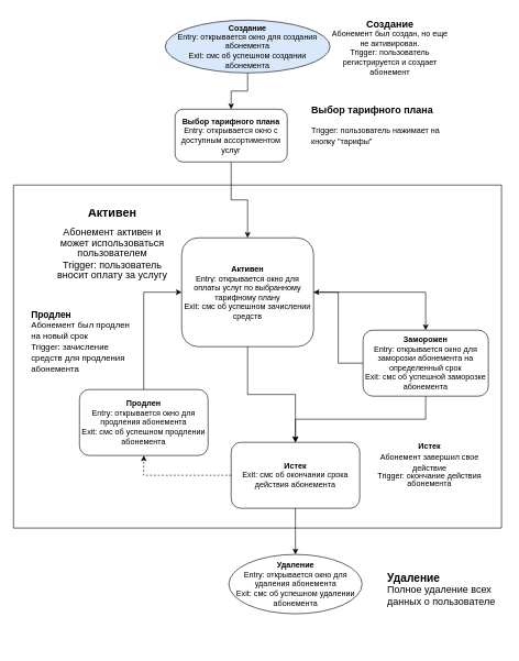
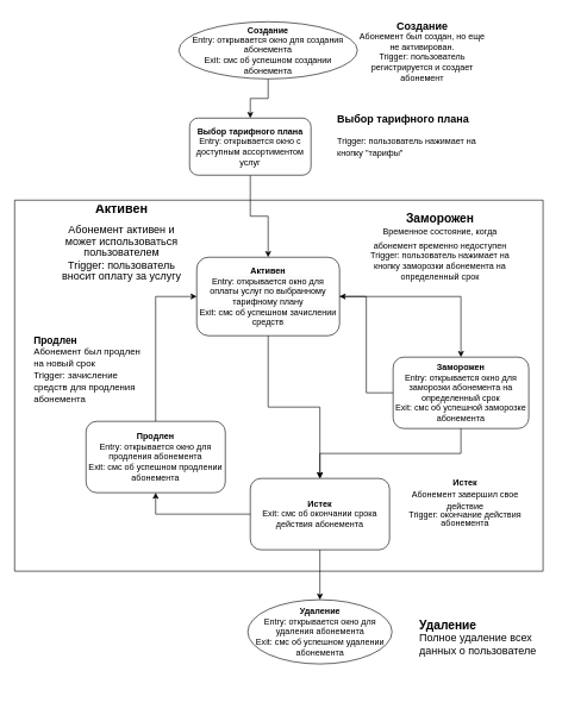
- <mxCell id="3" value="&lt;b&gt;Создание&lt;/b&gt;&lt;br&gt;Entry: открывается окно для создания абонемента&lt;br&gt;Exit: смс об успешном создании абонемента" style="ellipse;whiteSpace=wrap;html=1;fillColor=#dae8fc;" vertex="1" parent="1"><mxGeometry x="250" y="30" width="250" height="80" as="geometry" /></mxCell>
+ <mxCell id="3" value="&lt;b&gt;Создание&lt;/b&gt;&lt;br&gt;Entry: открывается окно для создания абонемента&lt;br&gt;Exit: смс об успешном создании абонемента" style="ellipse;whiteSpace=wrap;html=1;" vertex="1" parent="1"><mxGeometry x="250" y="30" width="250" height="80" as="geometry" /></mxCell>
+ <mxCell id="10" value="&lt;h1 style=&quot;margin-top: 0px; line-height: 60%;&quot;&gt;&lt;div style=&quot;text-align: center;&quot;&gt;&lt;span style=&quot;font-size: 17px; background-color: initial;&quot;&gt;Заморожен&lt;/span&gt;&lt;/div&gt;&lt;span style=&quot;background-color: initial;&quot;&gt;&lt;div style=&quot;text-align: center;&quot;&gt;&lt;span style=&quot;font-size: 12px; font-weight: 400; background-color: initial;&quot;&gt;Временное состояние, когда абонемент временно недоступен&lt;/span&gt;&lt;/div&gt;&lt;span style=&quot;font-size: 12px; font-weight: 400;&quot;&gt;&lt;div style=&quot;text-align: center;&quot;&gt;&lt;span style=&quot;background-color: initial;&quot;&gt;Trigger:&amp;nbsp;&lt;/span&gt;&lt;span style=&quot;background-color: initial;&quot;&gt;пользователь нажимает на кнопку заморозки абонемента на определенный срок&lt;/span&gt;&lt;/div&gt;&lt;/span&gt;&lt;/span&gt;&lt;/h1&gt;" style="text;html=1;whiteSpace=wrap;overflow=hidden;rounded=0;" vertex="1" parent="8"><mxGeometry x="490" y="10" width="210" height="120" as="geometry" /></mxCell>
- <mxCell id="9" value="&lt;h1 style=&quot;margin-top: 0px; line-height: 30%;&quot;&gt;&lt;font style=&quot;font-size: 18px;&quot;&gt;Активен&lt;/font&gt;&lt;/h1&gt;&lt;p style=&quot;line-height: 110%; font-size: 15px;&quot;&gt;Абонемент активен и может использоваться пользователем&lt;br&gt;Trigger: пользователь вносит оплату за услугу&lt;/p&gt;" style="text;html=1;whiteSpace=wrap;overflow=hidden;rounded=0;align=center;" vertex="1" parent="8"><mxGeometry x="60" y="30" width="180" height="120" as="geometry" /></mxCell>
+ <mxCell id="9" value="&lt;h1 style=&quot;margin-top: 0px; line-height: 30%;&quot;&gt;&lt;font style=&quot;font-size: 18px;&quot;&gt;Активен&lt;/font&gt;&lt;/h1&gt;&lt;p style=&quot;line-height: 110%; font-size: 15px;&quot;&gt;Абонемент активен и может использоваться пользователем&lt;br&gt;Trigger: пользователь вносит оплату за услугу&lt;/p&gt;" style="text;html=1;whiteSpace=wrap;overflow=hidden;rounded=0;align=center;" vertex="1" parent="8"><mxGeometry x="60" width="180" height="120" as="geometry" /></mxCell>
- <mxCell id="12" value="&lt;br&gt;&lt;span style=&quot;color: rgb(0, 0, 0); font-family: Helvetica; font-size: 12px; font-style: normal; font-variant-ligatures: normal; font-variant-caps: normal; letter-spacing: normal; orphans: 2; text-align: center; text-indent: 0px; text-transform: none; widows: 2; word-spacing: 0px; -webkit-text-stroke-width: 0px; white-space: normal; background-color: rgb(251, 251, 251); text-decoration-thickness: initial; text-decoration-style: initial; text-decoration-color: initial; float: none; display: inline !important;&quot;&gt;&lt;b&gt;Активен&lt;/b&gt;&lt;/span&gt;&lt;br style=&quot;forced-color-adjust: none; color: rgb(0, 0, 0); font-family: Helvetica; font-size: 12px; font-style: normal; font-variant-ligatures: normal; font-variant-caps: normal; font-weight: 400; letter-spacing: normal; orphans: 2; text-align: center; text-indent: 0px; text-transform: none; widows: 2; word-spacing: 0px; -webkit-text-stroke-width: 0px; white-space: normal; background-color: rgb(251, 251, 251); text-decoration-thickness: initial; text-decoration-style: initial; text-decoration-color: initial;&quot;&gt;&lt;span style=&quot;color: rgb(0, 0, 0); font-family: Helvetica; font-size: 12px; font-style: normal; font-variant-ligatures: normal; font-variant-caps: normal; font-weight: 400; letter-spacing: normal; orphans: 2; text-align: center; text-indent: 0px; text-transform: none; widows: 2; word-spacing: 0px; -webkit-text-stroke-width: 0px; white-space: normal; background-color: rgb(251, 251, 251); text-decoration-thickness: initial; text-decoration-style: initial; text-decoration-color: initial; display: inline !important; float: none;&quot;&gt;Entry: открывается окно для оплаты услуг по выбранному тарифному плану&lt;/span&gt;&lt;br style=&quot;forced-color-adjust: none; color: rgb(0, 0, 0); font-family: Helvetica; font-size: 12px; font-style: normal; font-variant-ligatures: normal; font-variant-caps: normal; font-weight: 400; letter-spacing: normal; orphans: 2; text-align: center; text-indent: 0px; text-transform: none; widows: 2; word-spacing: 0px; -webkit-text-stroke-width: 0px; white-space: normal; background-color: rgb(251, 251, 251); text-decoration-thickness: initial; text-decoration-style: initial; text-decoration-color: initial;&quot;&gt;&lt;span style=&quot;color: rgb(0, 0, 0); font-family: Helvetica; font-size: 12px; font-style: normal; font-variant-ligatures: normal; font-variant-caps: normal; font-weight: 400; letter-spacing: normal; orphans: 2; text-align: center; text-indent: 0px; text-transform: none; widows: 2; word-spacing: 0px; -webkit-text-stroke-width: 0px; white-space: normal; background-color: rgb(251, 251, 251); text-decoration-thickness: initial; text-decoration-style: initial; text-decoration-color: initial; display: inline !important; float: none;&quot;&gt;Exit: смс об успешном зачислении средств&lt;/span&gt;&lt;div&gt;&lt;br/&gt;&lt;/div&gt;" style="rounded=1;whiteSpace=wrap;html=1;" vertex="1" parent="8"><mxGeometry x="255" y="80" width="200" height="165" as="geometry" /></mxCell>
+ <mxCell id="12" value="&lt;br&gt;&lt;span style=&quot;color: rgb(0, 0, 0); font-family: Helvetica; font-size: 12px; font-style: normal; font-variant-ligatures: normal; font-variant-caps: normal; letter-spacing: normal; orphans: 2; text-align: center; text-indent: 0px; text-transform: none; widows: 2; word-spacing: 0px; -webkit-text-stroke-width: 0px; white-space: normal; background-color: rgb(251, 251, 251); text-decoration-thickness: initial; text-decoration-style: initial; text-decoration-color: initial; float: none; display: inline !important;&quot;&gt;&lt;b&gt;Активен&lt;/b&gt;&lt;/span&gt;&lt;br style=&quot;forced-color-adjust: none; color: rgb(0, 0, 0); font-family: Helvetica; font-size: 12px; font-style: normal; font-variant-ligatures: normal; font-variant-caps: normal; font-weight: 400; letter-spacing: normal; orphans: 2; text-align: center; text-indent: 0px; text-transform: none; widows: 2; word-spacing: 0px; -webkit-text-stroke-width: 0px; white-space: normal; background-color: rgb(251, 251, 251); text-decoration-thickness: initial; text-decoration-style: initial; text-decoration-color: initial;&quot;&gt;&lt;span style=&quot;color: rgb(0, 0, 0); font-family: Helvetica; font-size: 12px; font-style: normal; font-variant-ligatures: normal; font-variant-caps: normal; font-weight: 400; letter-spacing: normal; orphans: 2; text-align: center; text-indent: 0px; text-transform: none; widows: 2; word-spacing: 0px; -webkit-text-stroke-width: 0px; white-space: normal; background-color: rgb(251, 251, 251); text-decoration-thickness: initial; text-decoration-style: initial; text-decoration-color: initial; display: inline !important; float: none;&quot;&gt;Entry: открывается окно для оплаты услуг по выбранному тарифному плану&lt;/span&gt;&lt;br style=&quot;forced-color-adjust: none; color: rgb(0, 0, 0); font-family: Helvetica; font-size: 12px; font-style: normal; font-variant-ligatures: normal; font-variant-caps: normal; font-weight: 400; letter-spacing: normal; orphans: 2; text-align: center; text-indent: 0px; text-transform: none; widows: 2; word-spacing: 0px; -webkit-text-stroke-width: 0px; white-space: normal; background-color: rgb(251, 251, 251); text-decoration-thickness: initial; text-decoration-style: initial; text-decoration-color: initial;&quot;&gt;&lt;span style=&quot;color: rgb(0, 0, 0); font-family: Helvetica; font-size: 12px; font-style: normal; font-variant-ligatures: normal; font-variant-caps: normal; font-weight: 400; letter-spacing: normal; orphans: 2; text-align: center; text-indent: 0px; text-transform: none; widows: 2; word-spacing: 0px; -webkit-text-stroke-width: 0px; white-space: normal; background-color: rgb(251, 251, 251); text-decoration-thickness: initial; text-decoration-style: initial; text-decoration-color: initial; display: inline !important; float: none;&quot;&gt;Exit: смс об успешном зачислении средств&lt;/span&gt;&lt;div&gt;&lt;br/&gt;&lt;/div&gt;" style="rounded=1;whiteSpace=wrap;html=1;" vertex="1" parent="8"><mxGeometry x="255" y="80" width="200" height="110" as="geometry" /></mxCell>
- <mxCell id="20" style="edgeStyle=orthogonalEdgeStyle;rounded=0;orthogonalLoop=1;jettySize=auto;html=1;entryX=0.5;entryY=1;entryDx=0;entryDy=0;dashed=1;" edge="1" parent="8" source="17" target="11"><mxGeometry relative="1" as="geometry" /></mxCell>
+ <mxCell id="20" style="edgeStyle=orthogonalEdgeStyle;rounded=0;orthogonalLoop=1;jettySize=auto;html=1;entryX=0.5;entryY=1;entryDx=0;entryDy=0;" edge="1" parent="8" source="17" target="11"><mxGeometry relative="1" as="geometry" /></mxCell>
